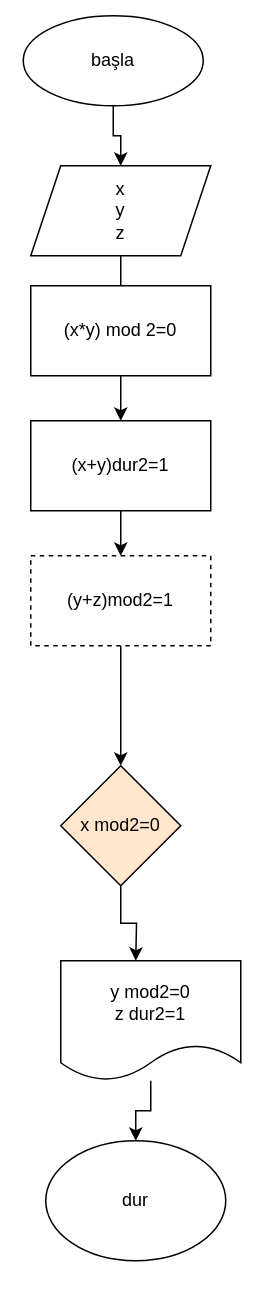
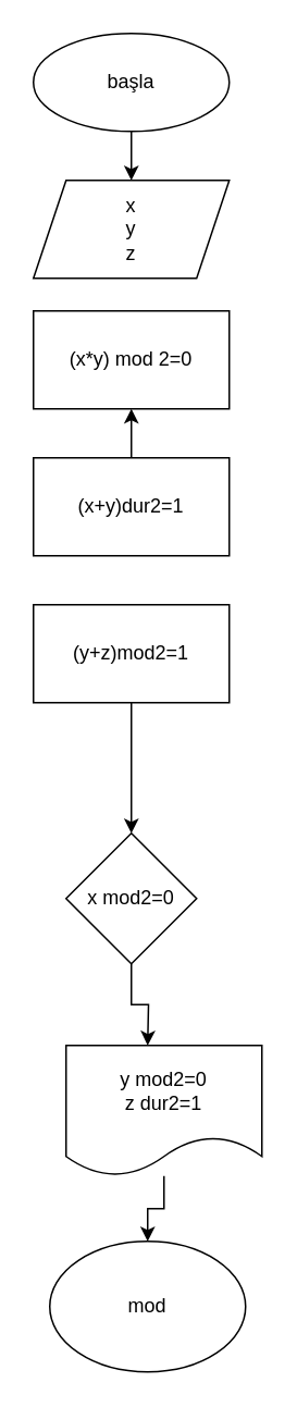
- <mxCell id="3" value="başla" style="ellipse;whiteSpace=wrap;html=1;" parent="1" vertex="1"><mxGeometry x="15" y="10" width="120" height="60" as="geometry" /></mxCell>
+ <mxCell id="3" value="başla" style="ellipse;whiteSpace=wrap;html=1;" parent="1" vertex="1"><mxGeometry x="20" y="20" width="120" height="60" as="geometry" /></mxCell>
- <mxCell id="4" value="" style="edgeStyle=orthogonalEdgeStyle;rounded=0;orthogonalLoop=1;jettySize=auto;html=1;" parent="1" source="5" target="8" edge="1"><mxGeometry relative="1" as="geometry" /></mxCell>
- <mxCell id="7" value="" style="edgeStyle=orthogonalEdgeStyle;rounded=0;orthogonalLoop=1;jettySize=auto;html=1;" parent="1" source="8" target="10" edge="1"><mxGeometry relative="1" as="geometry" /></mxCell>
+ <mxCell id="7" value="" style="edgeStyle=orthogonalEdgeStyle;rounded=0;orthogonalLoop=1;jettySize=auto;html=1;" parent="1" source="8" target="6" edge="1"><mxGeometry relative="1" as="geometry" /></mxCell>
- <mxCell id="10" value="(y+z)mod2=1" style="rounded=0;whiteSpace=wrap;html=1;dashed=1;" parent="1" vertex="1"><mxGeometry x="20" y="370" width="120" height="60" as="geometry" /></mxCell>
+ <mxCell id="10" value="(y+z)mod2=1" style="rounded=0;whiteSpace=wrap;html=1;" parent="1" vertex="1"><mxGeometry x="20" y="370" width="120" height="60" as="geometry" /></mxCell>
- <mxCell id="12" value="x mod2=0" style="rhombus;whiteSpace=wrap;html=1;fillColor=#ffe6cc;" parent="1" vertex="1"><mxGeometry x="40" y="510" width="80" height="80" as="geometry" /></mxCell>
+ <mxCell id="12" value="x mod2=0" style="rhombus;whiteSpace=wrap;html=1;" parent="1" vertex="1"><mxGeometry x="40" y="510" width="80" height="80" as="geometry" /></mxCell>
- <mxCell id="13" value="dur" style="ellipse;whiteSpace=wrap;html=1;" parent="1" vertex="1"><mxGeometry x="30" y="760" width="120" height="80" as="geometry" /></mxCell>
+ <mxCell id="13" value="mod" style="ellipse;whiteSpace=wrap;html=1;" parent="1" vertex="1"><mxGeometry x="30" y="760" width="120" height="80" as="geometry" /></mxCell>
